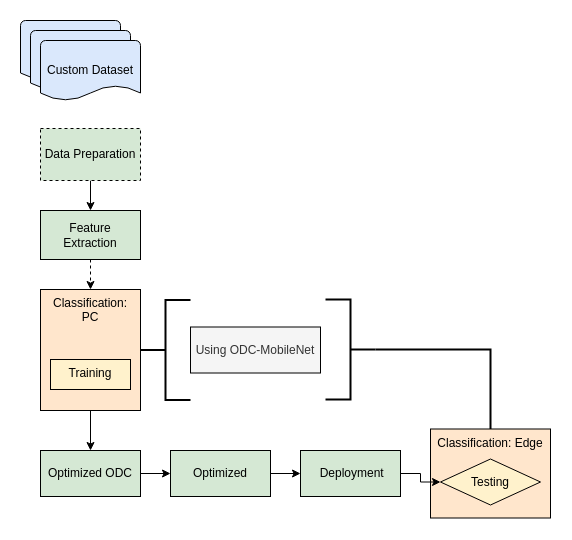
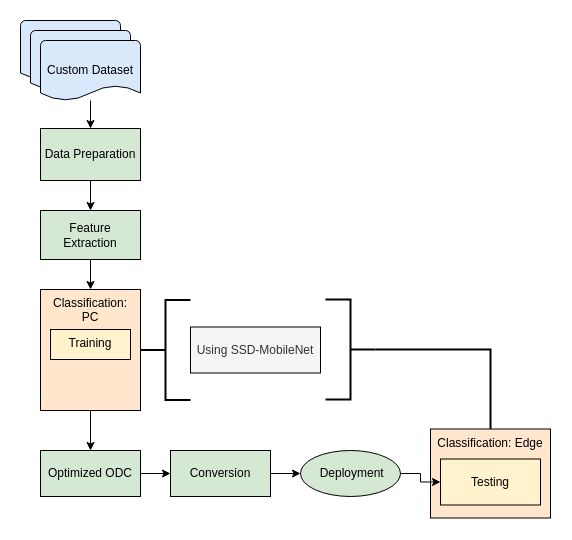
+ <mxCell id="13" value="" style="endArrow=classic;html=1;entryX=0.5;entryY=0;entryDx=0;entryDy=0;" parent="1" source="7" target="9" edge="1"><mxGeometry width="50" height="50" relative="1" as="geometry"><mxPoint x="-30" y="160" as="sourcePoint" /><mxPoint x="20" y="110" as="targetPoint" /></mxGeometry></mxCell>
- <mxCell id="9" value="Data Preparation" style="rounded=0;whiteSpace=wrap;html=1;fillColor=#d5e8d4;strokeColor=#000000;dashed=1;" parent="1" vertex="1"><mxGeometry x="40" y="128" width="100" height="52" as="geometry" /></mxCell>
+ <mxCell id="9" value="Data Preparation" style="rounded=0;whiteSpace=wrap;html=1;fillColor=#d5e8d4;strokeColor=#000000;" parent="1" vertex="1"><mxGeometry x="40" y="128" width="100" height="52" as="geometry" /></mxCell>
- <mxCell id="10" style="edgeStyle=orthogonalEdgeStyle;rounded=0;orthogonalLoop=1;jettySize=auto;html=1;exitX=0.5;exitY=1;exitDx=0;exitDy=0;entryX=0.5;entryY=0;entryDx=0;entryDy=0;dashed=1;" parent="1" source="11" target="4" edge="1"><mxGeometry relative="1" as="geometry" /></mxCell>
+ <mxCell id="10" style="edgeStyle=orthogonalEdgeStyle;rounded=0;orthogonalLoop=1;jettySize=auto;html=1;exitX=0.5;exitY=1;exitDx=0;exitDy=0;entryX=0.5;entryY=0;entryDx=0;entryDy=0;" parent="1" source="11" target="4" edge="1"><mxGeometry relative="1" as="geometry" /></mxCell>
- <mxCell id="15" value="Using ODC-MobileNet" style="rounded=0;whiteSpace=wrap;html=1;fillColor=#f5f5f5;strokeColor=#000000;fontColor=#333333;" parent="1" vertex="1"><mxGeometry x="190" y="326.5" width="130" height="46" as="geometry" /></mxCell>
+ <mxCell id="15" value="Using SSD-MobileNet" style="rounded=0;whiteSpace=wrap;html=1;fillColor=#f5f5f5;strokeColor=#000000;fontColor=#333333;" parent="1" vertex="1"><mxGeometry x="190" y="326.5" width="130" height="46" as="geometry" /></mxCell>
- <mxCell id="12" value="Training" style="rounded=0;whiteSpace=wrap;html=1;verticalAlign=top;fillColor=#fff2cc;strokeColor=#000000;" parent="1" vertex="1"><mxGeometry x="50" y="359" width="80" height="30" as="geometry" /></mxCell>
+ <mxCell id="12" value="Training" style="rounded=0;whiteSpace=wrap;html=1;verticalAlign=top;fillColor=#fff2cc;strokeColor=#000000;" parent="1" vertex="1"><mxGeometry x="50" y="329" width="80" height="30" as="geometry" /></mxCell>
- <mxCell id="19" value="Optimized" style="rounded=0;whiteSpace=wrap;html=1;fillColor=#d5e8d4;strokeColor=#000000;" parent="1" vertex="1"><mxGeometry x="170" y="450" width="100" height="46" as="geometry" /></mxCell>
+ <mxCell id="19" value="Conversion" style="rounded=0;whiteSpace=wrap;html=1;fillColor=#d5e8d4;strokeColor=#000000;" parent="1" vertex="1"><mxGeometry x="170" y="450" width="100" height="46" as="geometry" /></mxCell>
- <mxCell id="21" value="&amp;nbsp;Deployment" style="rounded=0;whiteSpace=wrap;html=1;fillColor=#d5e8d4;strokeColor=#000000;" parent="1" vertex="1"><mxGeometry x="300" y="450" width="100" height="46" as="geometry" /></mxCell>
+ <mxCell id="21" value="&amp;nbsp;Deployment" style="ellipse;whiteSpace=wrap;html=1;fillColor=#d5e8d4;strokeColor=#000000;" parent="1" vertex="1"><mxGeometry x="300" y="450" width="100" height="46" as="geometry" /></mxCell>
- <mxCell id="22" value="Testing" style="rhombus;whiteSpace=wrap;html=1;fillColor=#fff2cc;strokeColor=#000000;" parent="1" vertex="1"><mxGeometry x="440" y="458.5" width="100" height="46" as="geometry" /></mxCell>
+ <mxCell id="22" value="Testing" style="rounded=0;whiteSpace=wrap;html=1;fillColor=#fff2cc;strokeColor=#000000;" parent="1" vertex="1"><mxGeometry x="440" y="458.5" width="100" height="46" as="geometry" /></mxCell>
